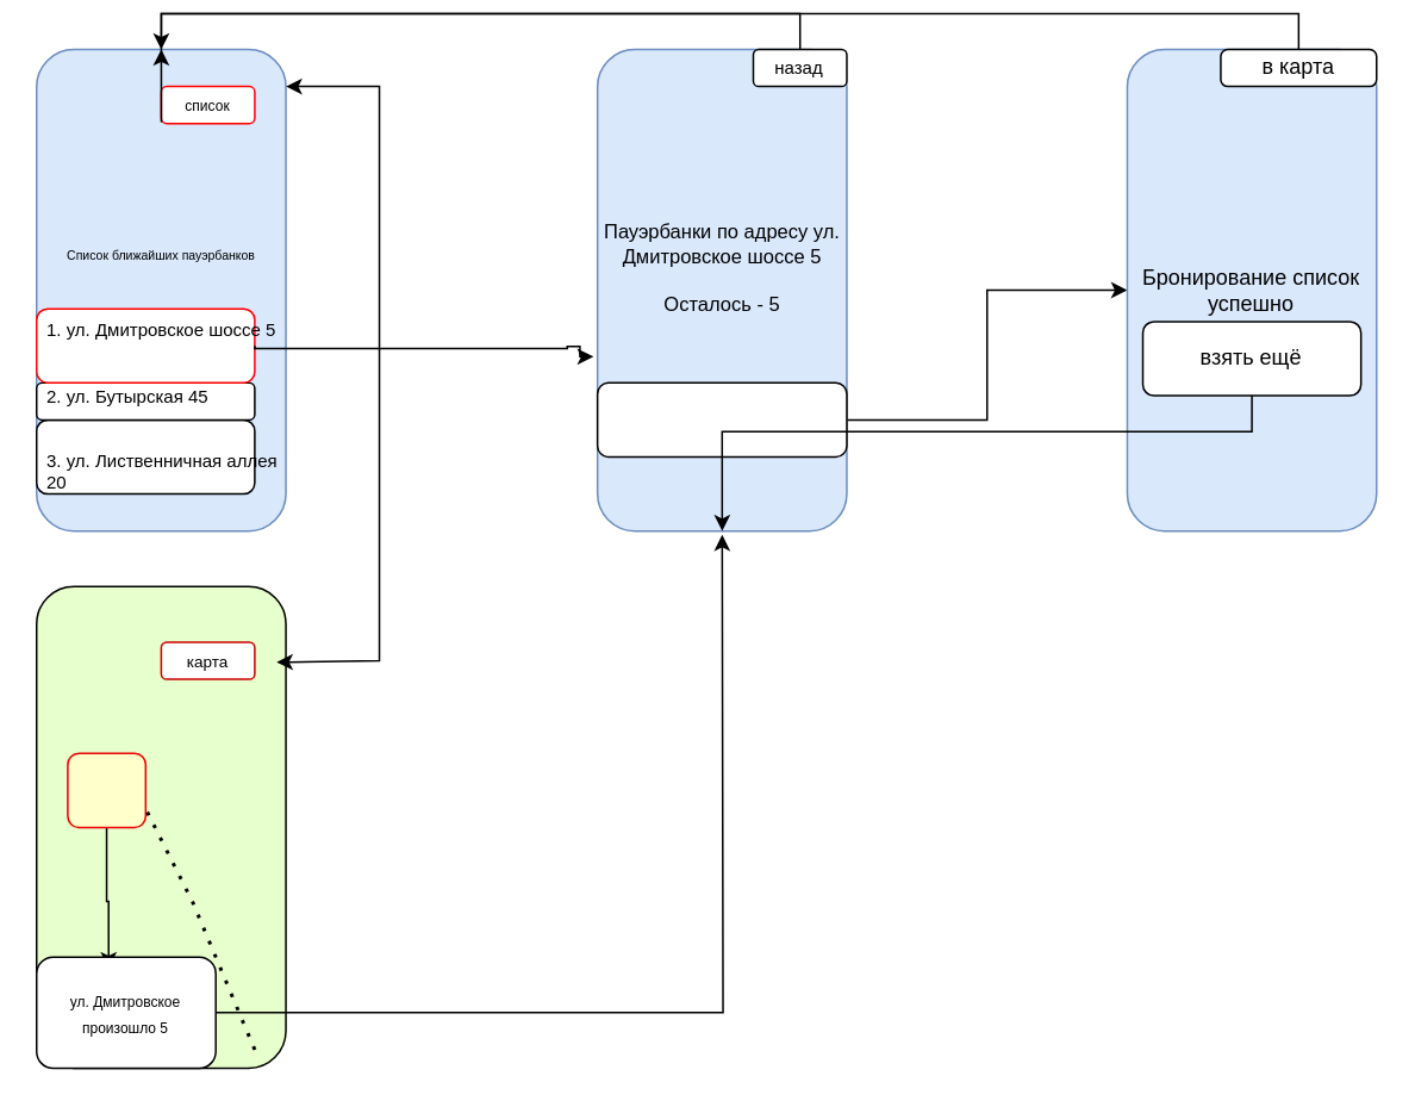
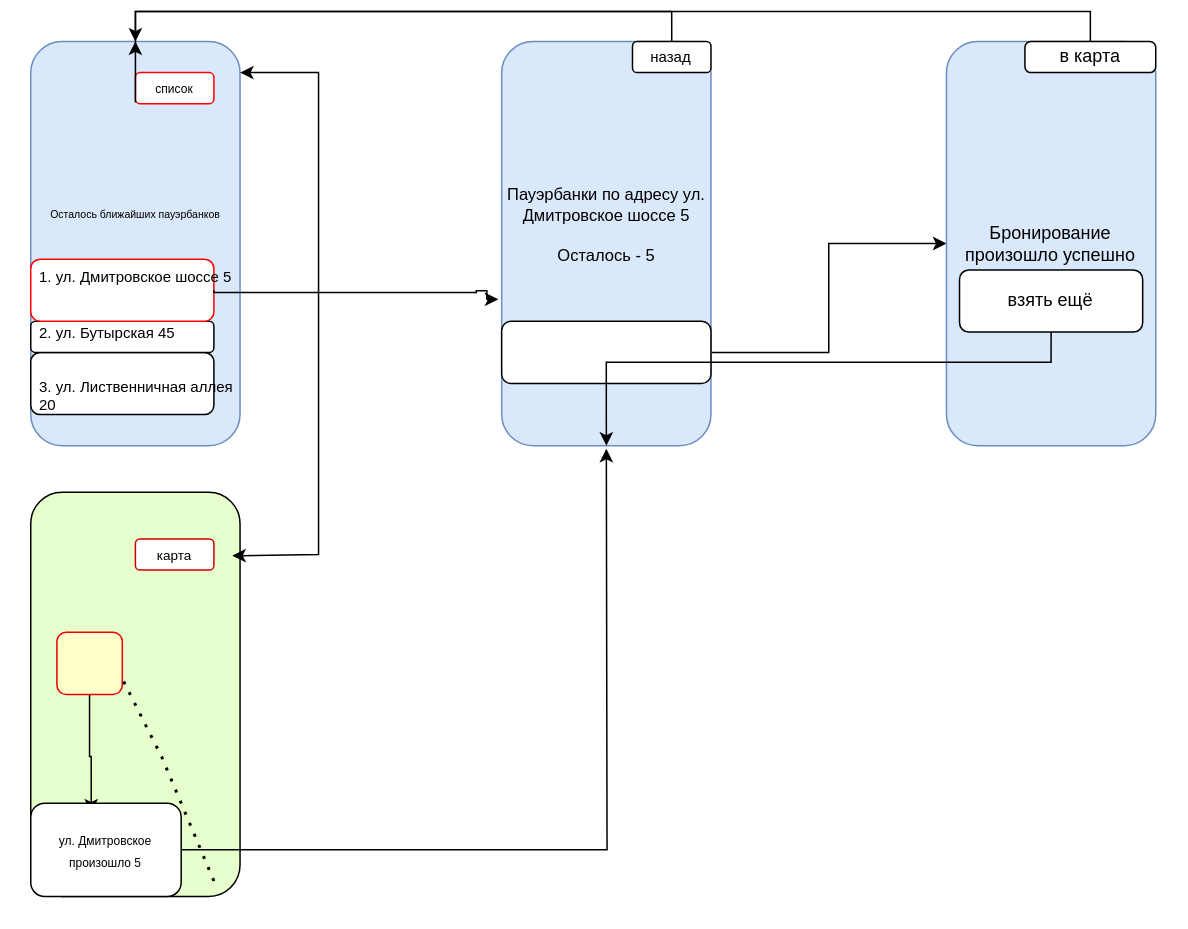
- <mxCell id="16" value="&lt;font style=&quot;font-size: 7px;&quot;&gt;Список ближайших пауэрбанков&lt;/font&gt;" style="text;html=1;align=center;verticalAlign=middle;whiteSpace=wrap;rounded=0;" vertex="1" parent="2"><mxGeometry y="82.909" width="139.535" height="62.182" as="geometry" /></mxCell>
+ <mxCell id="16" value="&lt;font style=&quot;font-size: 7px;&quot;&gt;Осталось ближайших пауэрбанков&lt;/font&gt;" style="text;html=1;align=center;verticalAlign=middle;whiteSpace=wrap;rounded=0;" vertex="1" parent="2"><mxGeometry y="82.909" width="139.535" height="62.182" as="geometry" /></mxCell>
- <mxCell id="12" value="Бронирование список успешно" style="rounded=1;whiteSpace=wrap;html=1;fillColor=#dae8fc;strokeColor=#6c8ebf;" vertex="1" parent="2"><mxGeometry x="610.465" width="139.535" height="269.455" as="geometry" /></mxCell>
+ <mxCell id="12" value="Бронирование произошло успешно" style="rounded=1;whiteSpace=wrap;html=1;fillColor=#dae8fc;strokeColor=#6c8ebf;" vertex="1" parent="2"><mxGeometry x="610.465" width="139.535" height="269.455" as="geometry" /></mxCell>
